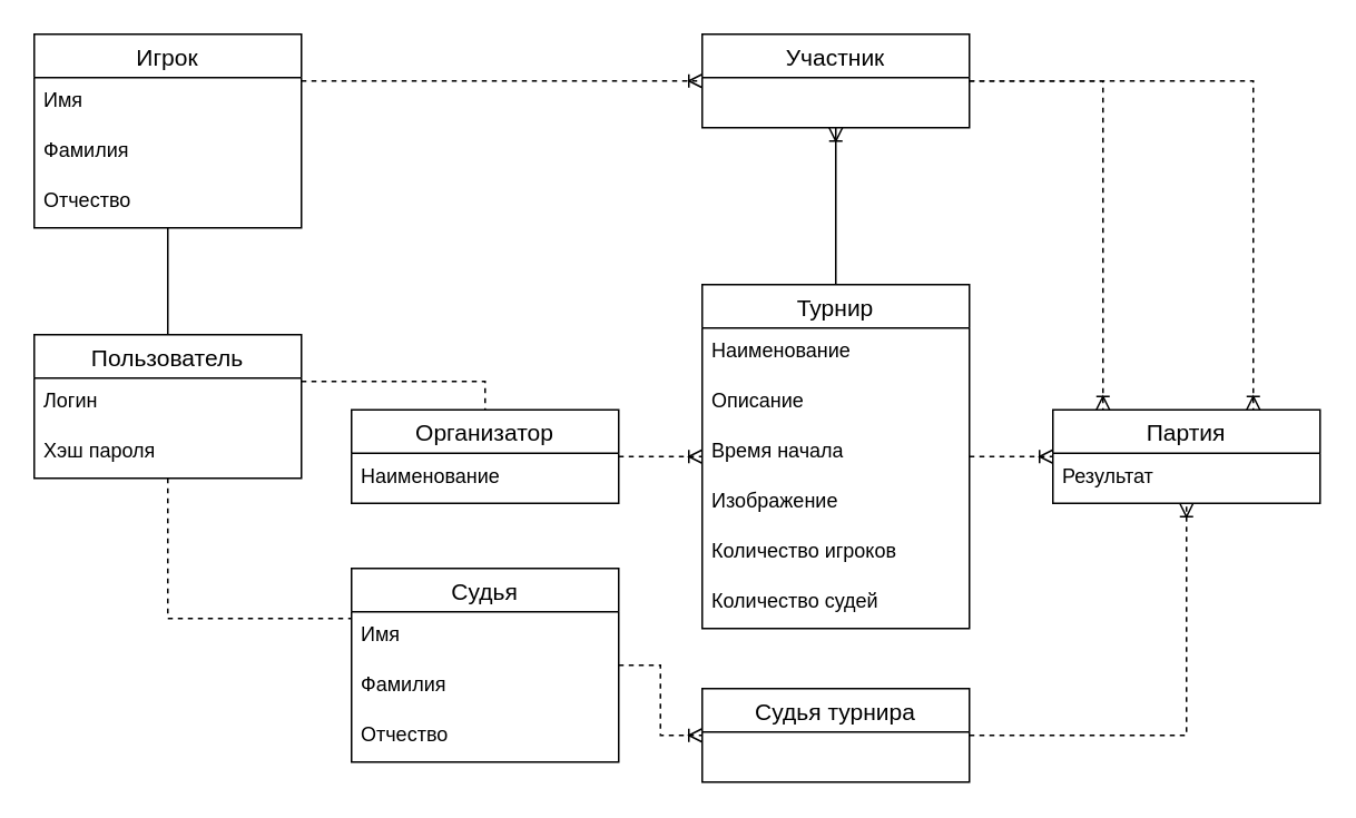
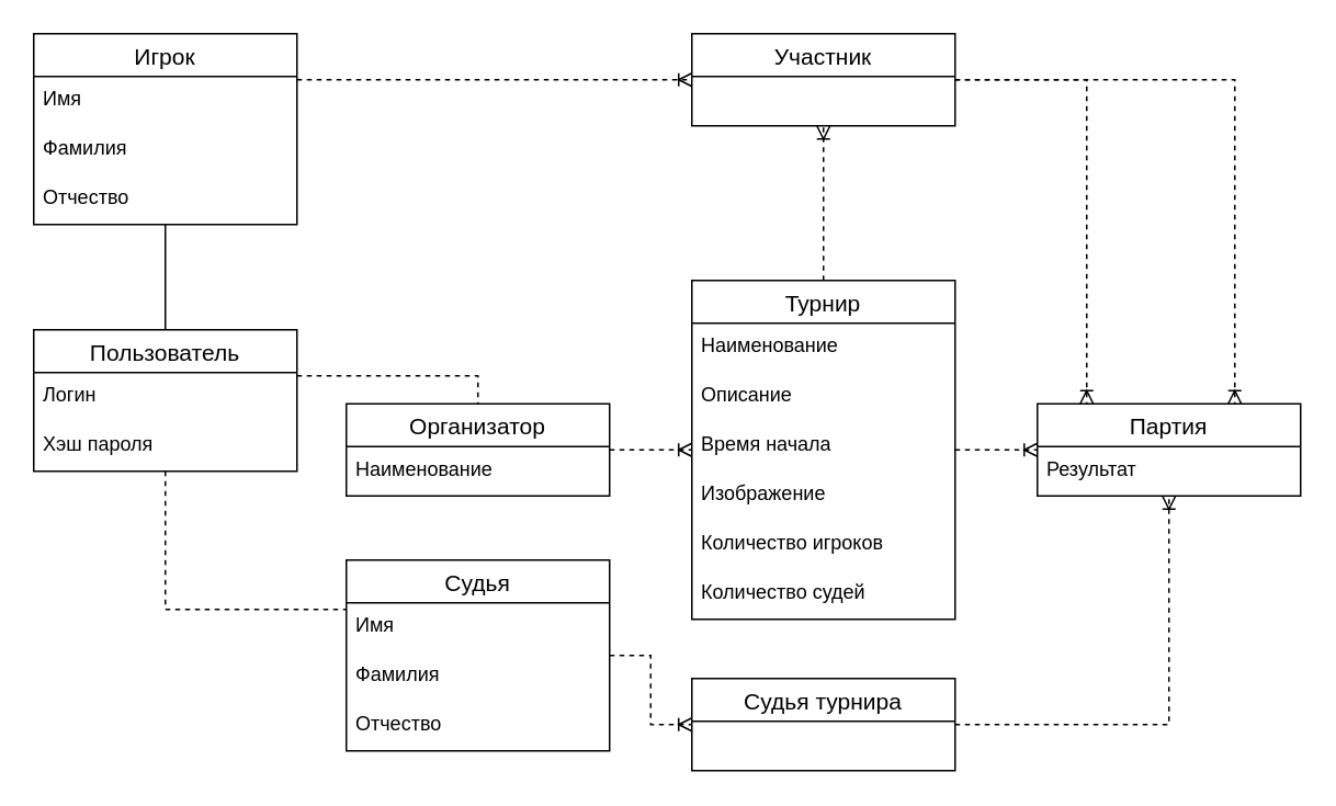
- <mxCell id="22" style="edgeStyle=orthogonalEdgeStyle;rounded=0;orthogonalLoop=1;jettySize=auto;html=1;endArrow=ERoneToMany;endFill=0;dashed=0;" parent="1" source="23" target="34" edge="1"><mxGeometry relative="1" as="geometry" /></mxCell>
+ <mxCell id="22" style="edgeStyle=orthogonalEdgeStyle;rounded=0;orthogonalLoop=1;jettySize=auto;html=1;endArrow=ERoneToMany;endFill=0;dashed=1;" parent="1" source="23" target="34" edge="1"><mxGeometry relative="1" as="geometry" /></mxCell>
